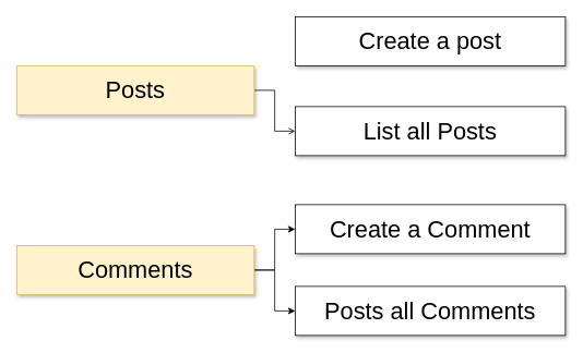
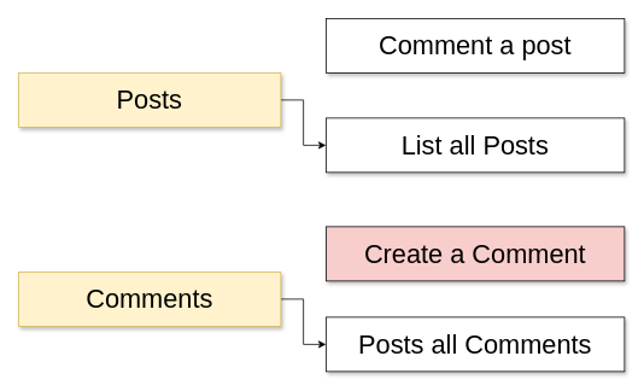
- <mxCell id="4" value="Create a post" style="rounded=0;whiteSpace=wrap;html=1;shadow=1;fontSize=29;" vertex="1" parent="1"><mxGeometry x="360" y="20" width="330" height="60" as="geometry" /></mxCell>
+ <mxCell id="4" value="Comment a post" style="rounded=0;whiteSpace=wrap;html=1;shadow=1;fontSize=29;" vertex="1" parent="1"><mxGeometry x="360" y="20" width="330" height="60" as="geometry" /></mxCell>
- <mxCell id="2" style="edgeStyle=orthogonalEdgeStyle;rounded=0;orthogonalLoop=1;jettySize=auto;html=1;fontSize=29;endArrow=open;" edge="1" parent="1" source="3" target="5"><mxGeometry relative="1" as="geometry" /></mxCell>
+ <mxCell id="2" style="edgeStyle=orthogonalEdgeStyle;rounded=0;orthogonalLoop=1;jettySize=auto;html=1;fontSize=29;" edge="1" parent="1" source="3" target="5"><mxGeometry relative="1" as="geometry" /></mxCell>
- <mxCell id="9" value="Create a Comment" style="rounded=0;whiteSpace=wrap;html=1;shadow=1;fontSize=29;" vertex="1" parent="1"><mxGeometry x="360" y="250" width="330" height="60" as="geometry" /></mxCell>
+ <mxCell id="9" value="Create a Comment" style="rounded=0;whiteSpace=wrap;html=1;shadow=1;fontSize=29;fillColor=#f8cecc;" vertex="1" parent="1"><mxGeometry x="360" y="250" width="330" height="60" as="geometry" /></mxCell>
- <mxCell id="6" style="edgeStyle=orthogonalEdgeStyle;rounded=0;orthogonalLoop=1;jettySize=auto;html=1;entryX=0;entryY=0.5;entryDx=0;entryDy=0;fontSize=29;" edge="1" parent="1" source="8" target="9"><mxGeometry relative="1" as="geometry" /></mxCell>
